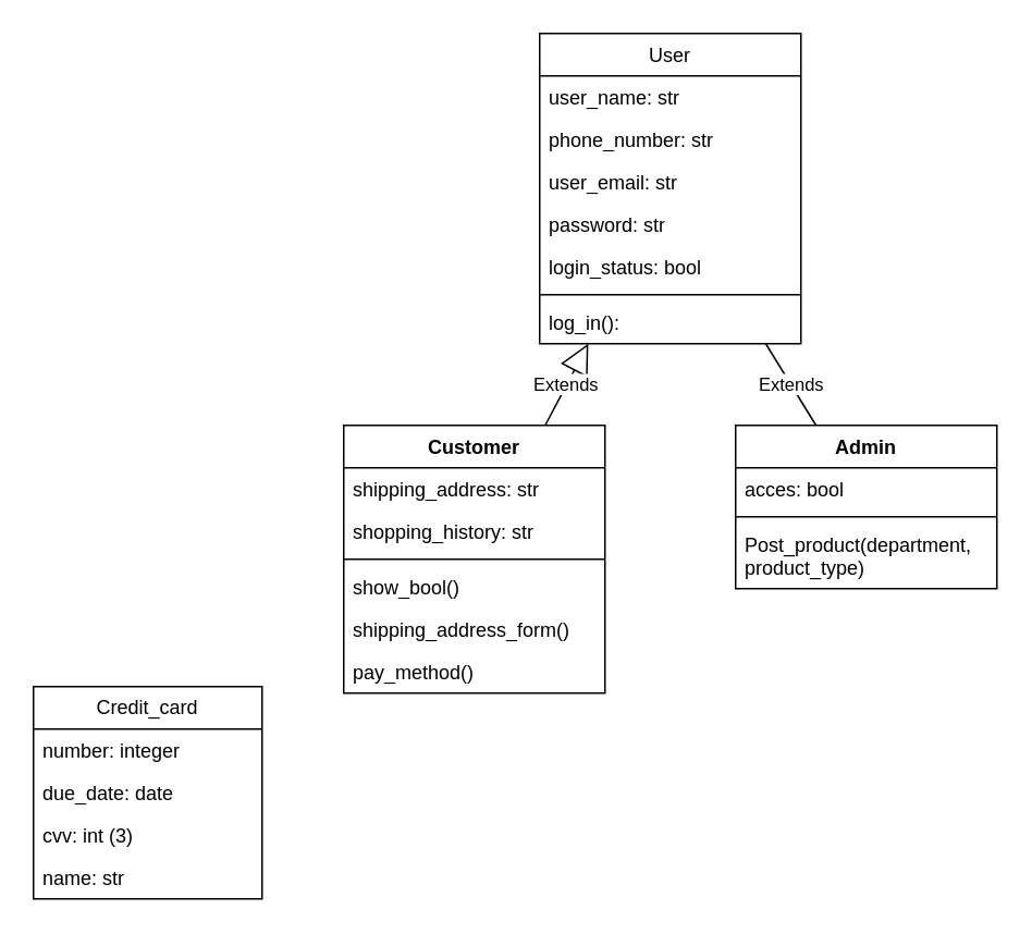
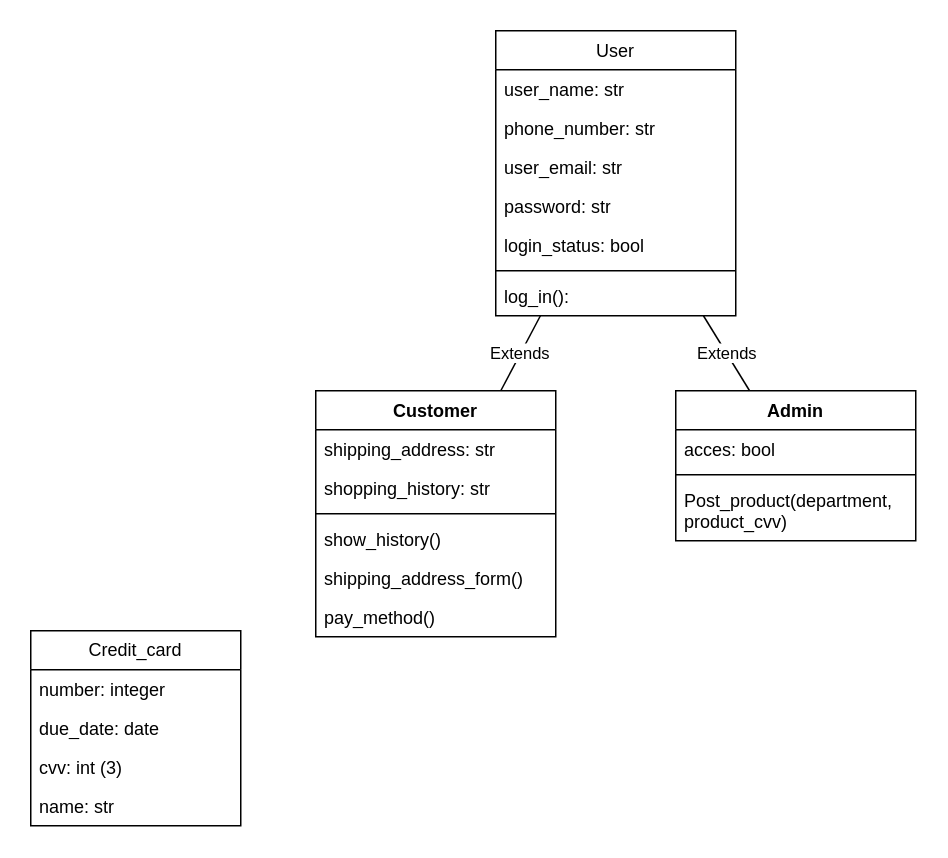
- <mxCell id="26" value="Extends" style="endArrow=block;endSize=16;endFill=0;html=1;rounded=0;" edge="1" parent="1" source="19" target="2"><mxGeometry width="160" relative="1" as="geometry"><mxPoint x="80" y="180" as="sourcePoint" /><mxPoint x="240" y="180" as="targetPoint" /></mxGeometry></mxCell>
+ <mxCell id="26" value="Extends" style="endArrow=none;endSize=16;endFill=0;html=1;rounded=0;" edge="1" parent="1" source="19" target="2"><mxGeometry width="160" relative="1" as="geometry"><mxPoint x="80" y="180" as="sourcePoint" /><mxPoint x="240" y="180" as="targetPoint" /></mxGeometry></mxCell>
- <mxCell id="18" value="Post_product(department, product_type)" style="text;strokeColor=none;fillColor=none;align=left;verticalAlign=top;spacingLeft=4;spacingRight=4;overflow=hidden;rotatable=0;points=[[0,0.5],[1,0.5]];portConstraint=eastwest;whiteSpace=wrap;html=1;" parent="15" vertex="1"><mxGeometry y="60" width="160" height="40" as="geometry" /></mxCell>
+ <mxCell id="18" value="Post_product(department, product_cvv)" style="text;strokeColor=none;fillColor=none;align=left;verticalAlign=top;spacingLeft=4;spacingRight=4;overflow=hidden;rotatable=0;points=[[0,0.5],[1,0.5]];portConstraint=eastwest;whiteSpace=wrap;html=1;" parent="15" vertex="1"><mxGeometry y="60" width="160" height="40" as="geometry" /></mxCell>
- <mxCell id="23" value="show_bool()" style="text;strokeColor=none;fillColor=none;align=left;verticalAlign=top;spacingLeft=4;spacingRight=4;overflow=hidden;rotatable=0;points=[[0,0.5],[1,0.5]];portConstraint=eastwest;whiteSpace=wrap;html=1;" vertex="1" parent="19"><mxGeometry y="86" width="160" height="26" as="geometry" /></mxCell>
+ <mxCell id="23" value="show_history()" style="text;strokeColor=none;fillColor=none;align=left;verticalAlign=top;spacingLeft=4;spacingRight=4;overflow=hidden;rotatable=0;points=[[0,0.5],[1,0.5]];portConstraint=eastwest;whiteSpace=wrap;html=1;" vertex="1" parent="19"><mxGeometry y="86" width="160" height="26" as="geometry" /></mxCell>
